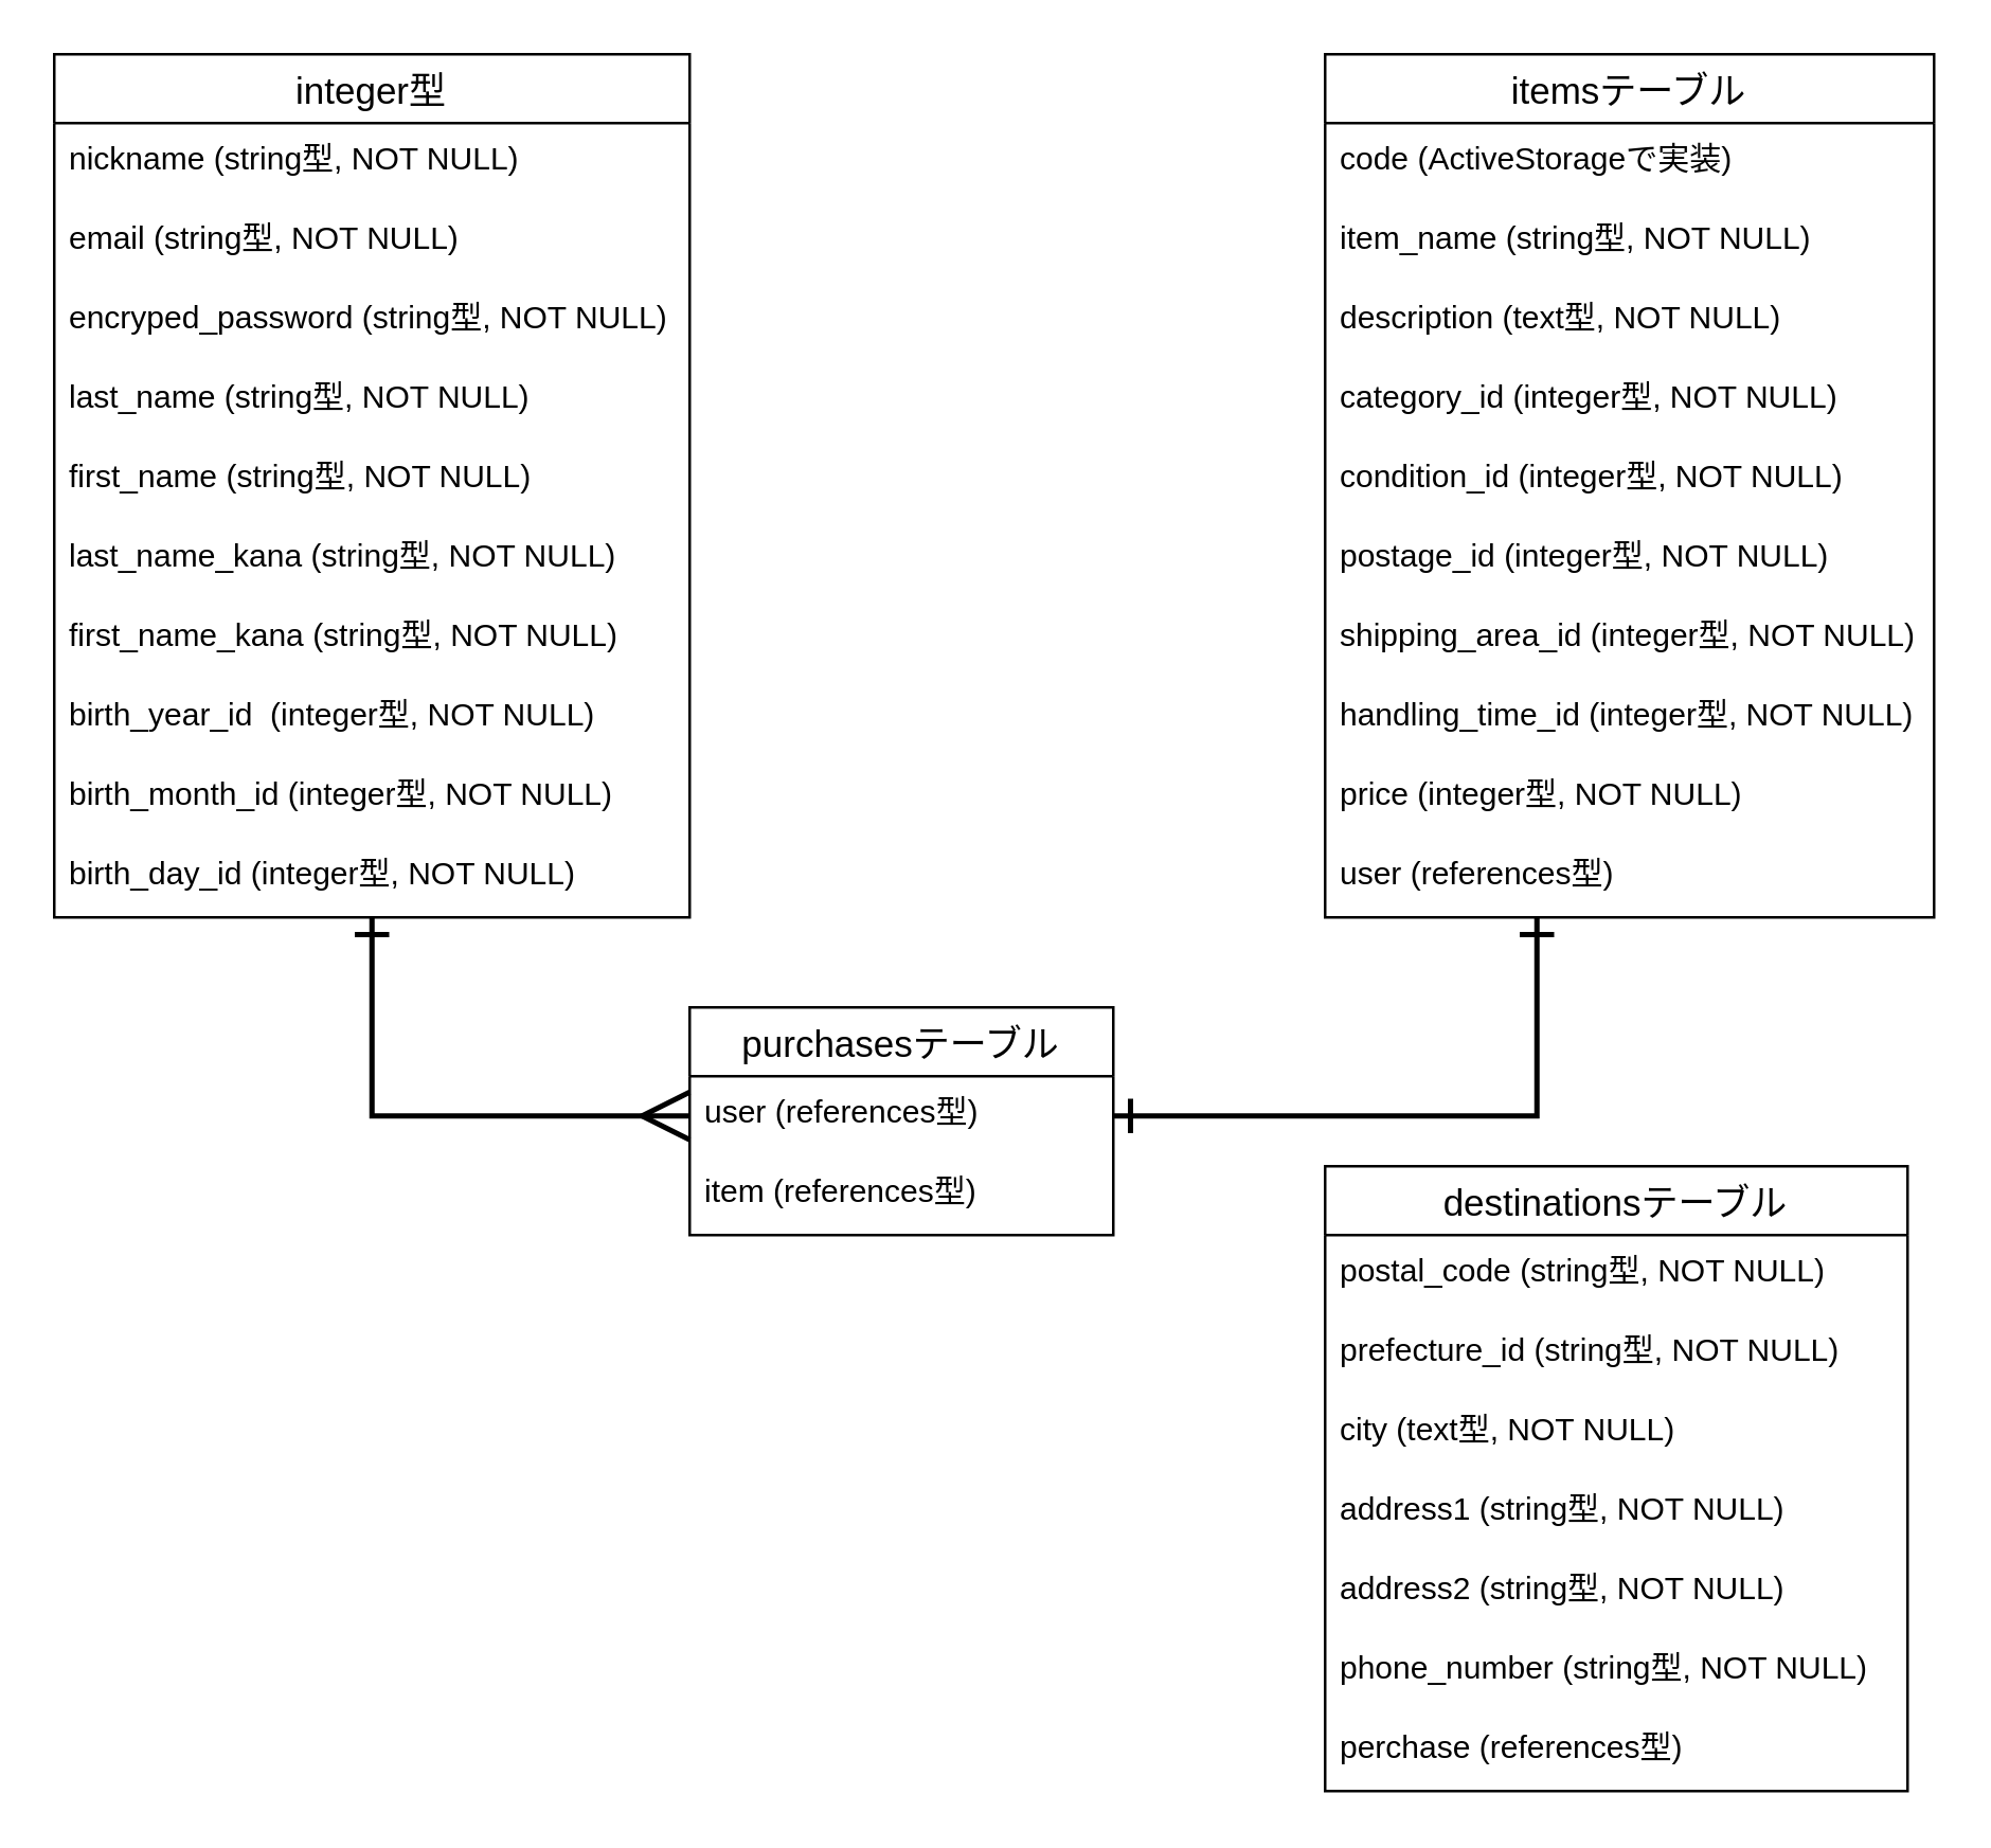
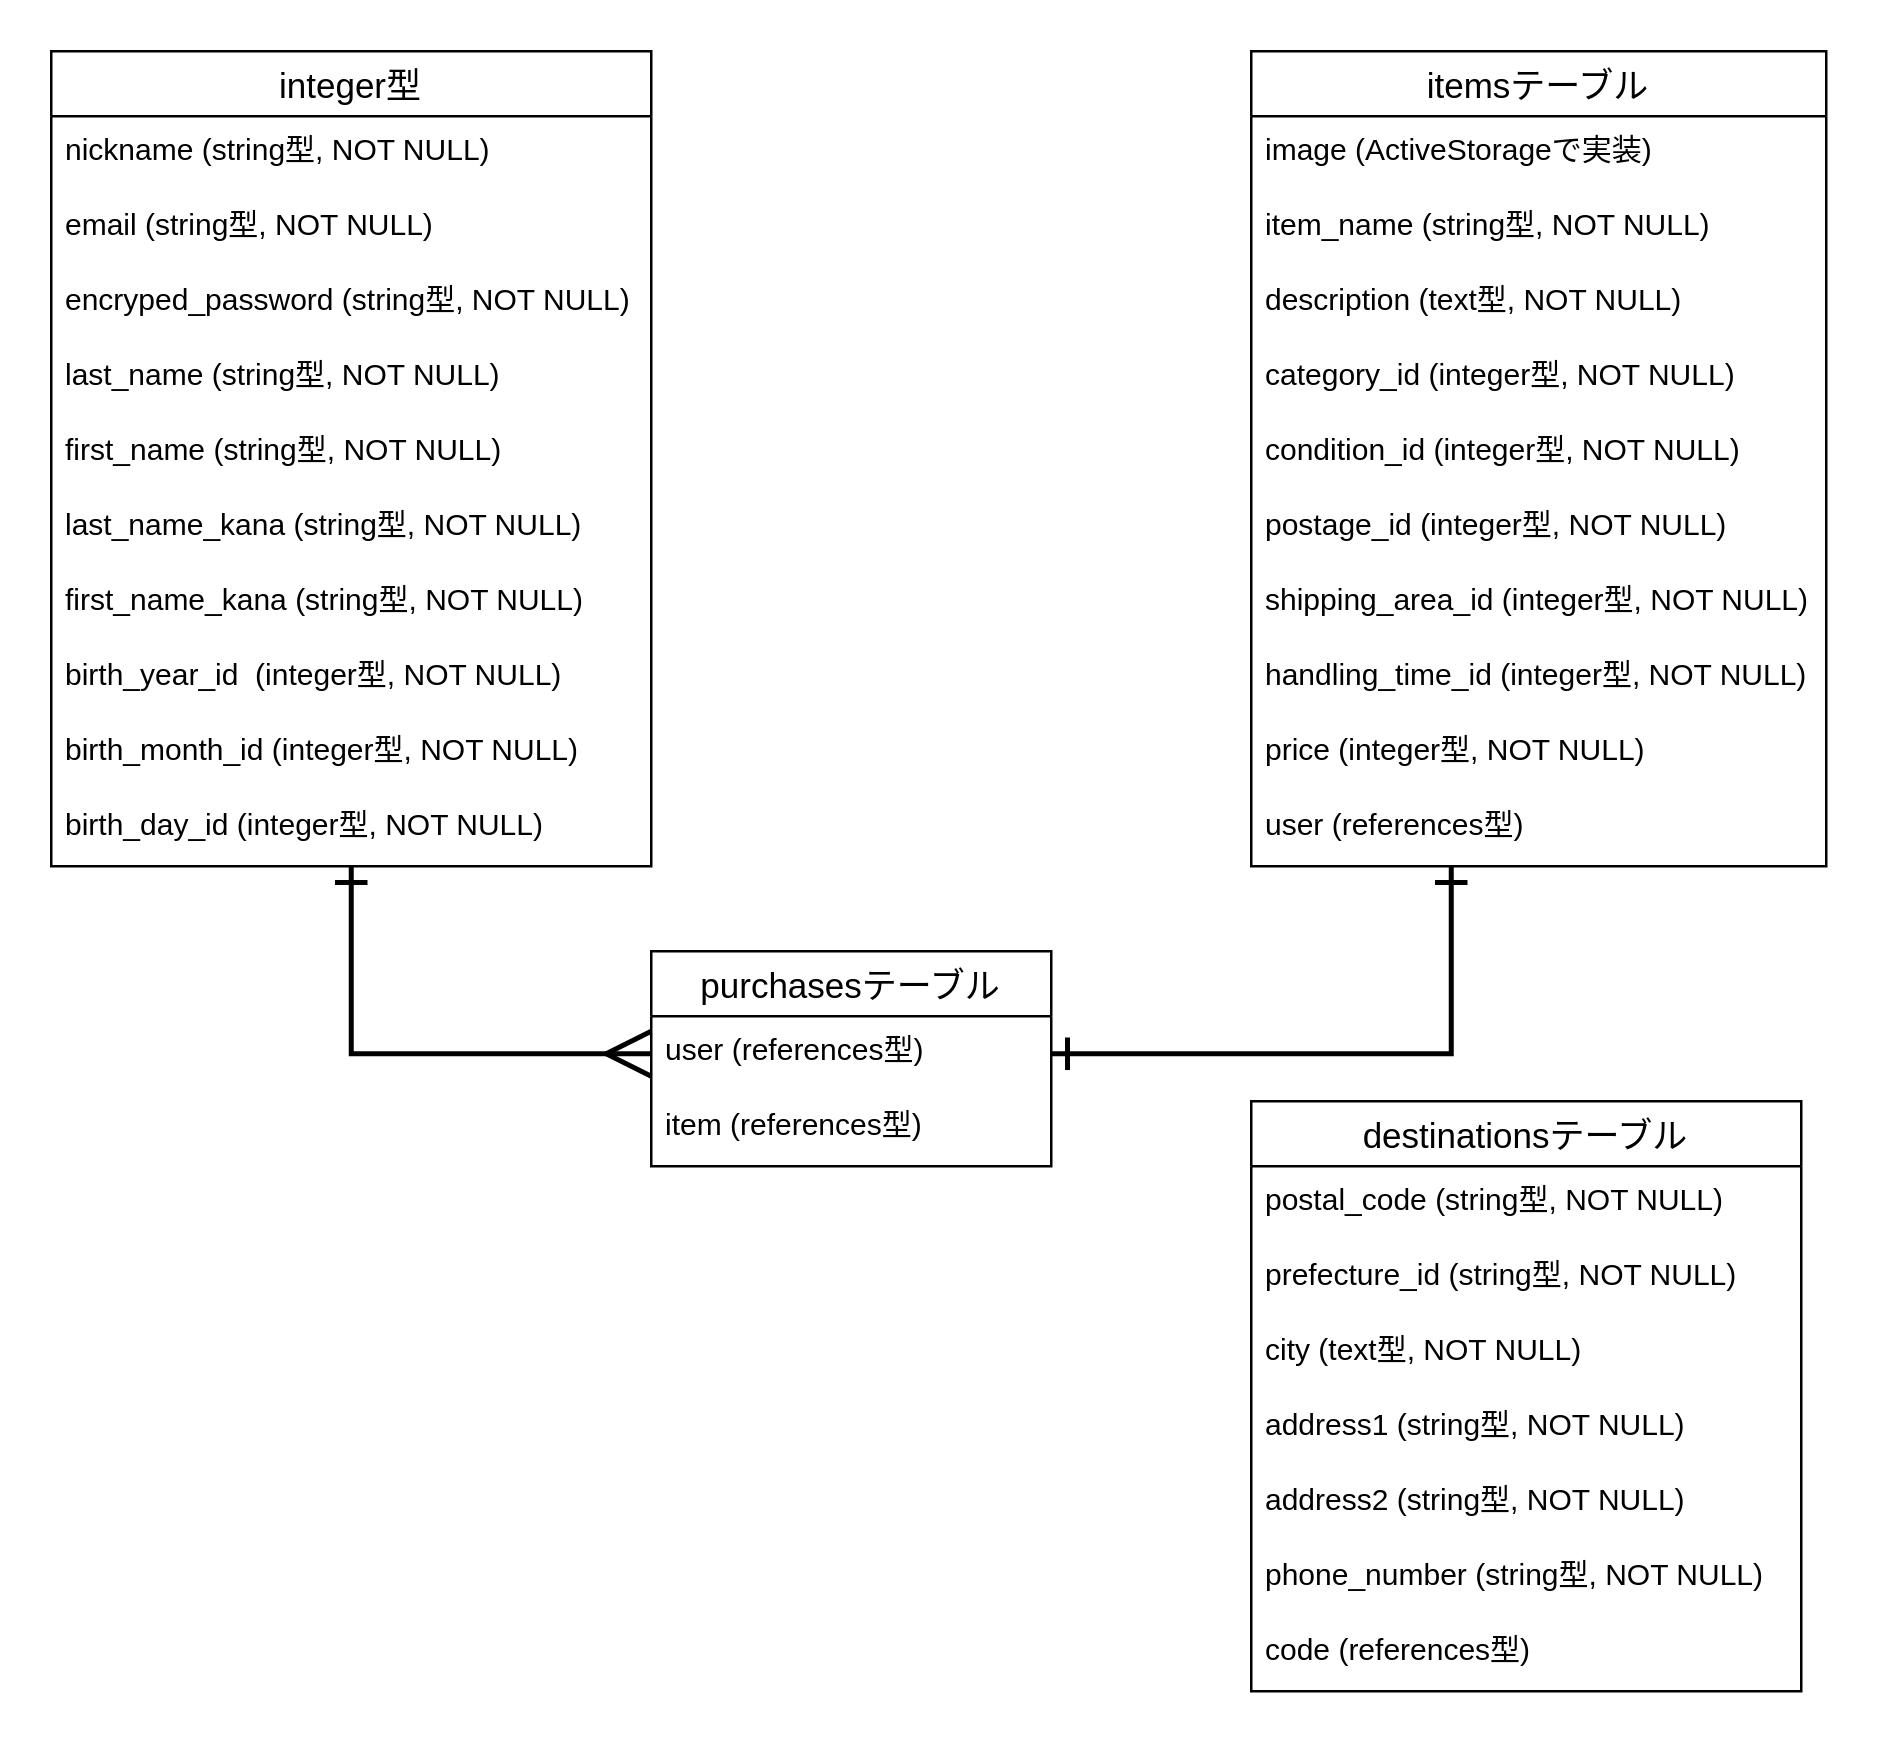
- <mxCell id="27" value="code (ActiveStorageで実装)" style="text;strokeColor=none;fillColor=none;spacingLeft=4;spacingRight=4;overflow=hidden;rotatable=0;points=[[0,0.5],[1,0.5]];portConstraint=eastwest;fontSize=12;" parent="26" vertex="1"><mxGeometry y="26" width="230" height="30" as="geometry" /></mxCell>
+ <mxCell id="27" value="image (ActiveStorageで実装)" style="text;strokeColor=none;fillColor=none;spacingLeft=4;spacingRight=4;overflow=hidden;rotatable=0;points=[[0,0.5],[1,0.5]];portConstraint=eastwest;fontSize=12;" parent="26" vertex="1"><mxGeometry y="26" width="230" height="30" as="geometry" /></mxCell>
- <mxCell id="24" value="perchase (references型)" style="text;strokeColor=none;fillColor=none;spacingLeft=4;spacingRight=4;overflow=hidden;rotatable=0;points=[[0,0.5],[1,0.5]];portConstraint=eastwest;fontSize=12;" vertex="1" parent="17"><mxGeometry y="206" width="220" height="30" as="geometry" /></mxCell>
+ <mxCell id="24" value="code (references型)" style="text;strokeColor=none;fillColor=none;spacingLeft=4;spacingRight=4;overflow=hidden;rotatable=0;points=[[0,0.5],[1,0.5]];portConstraint=eastwest;fontSize=12;" vertex="1" parent="17"><mxGeometry y="206" width="220" height="30" as="geometry" /></mxCell>
